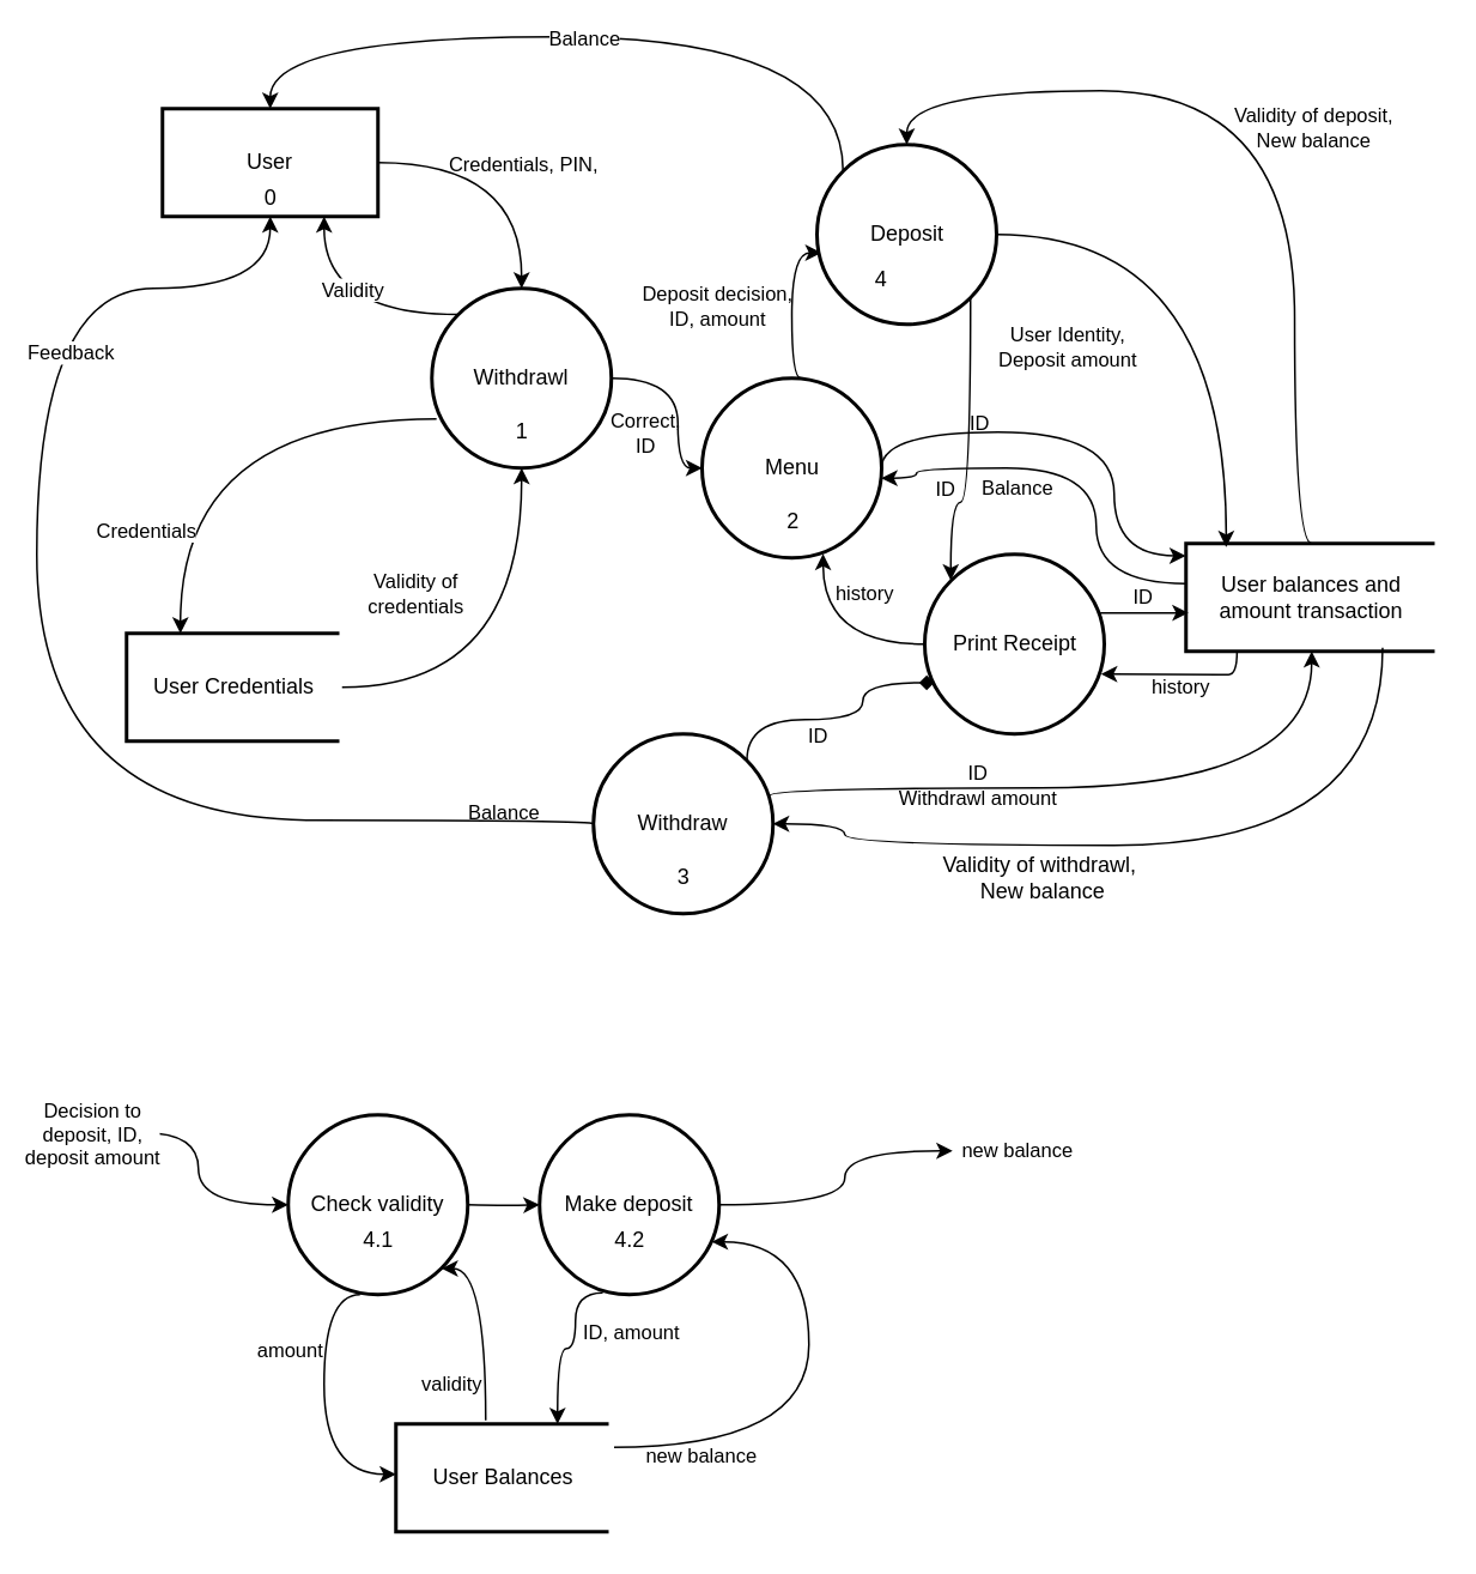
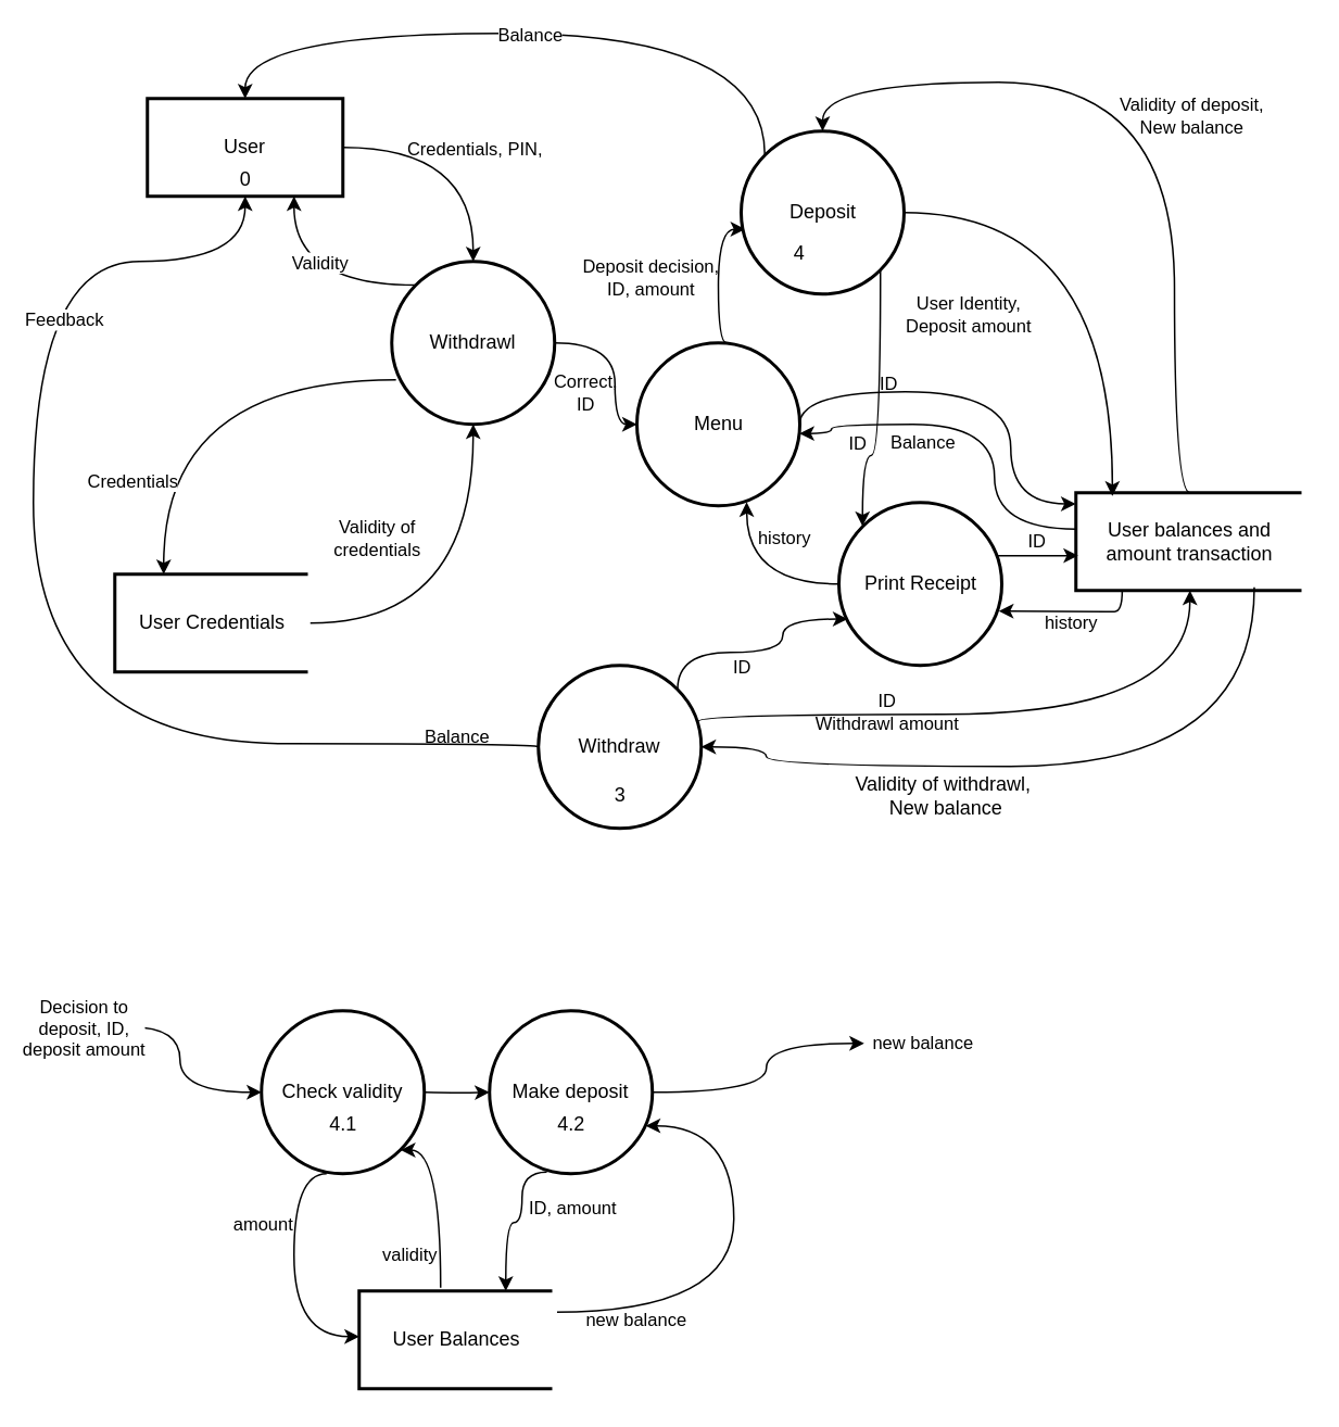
- <mxCell id="43" value="1" style="text;html=1;align=center;verticalAlign=middle;resizable=0;points=[];autosize=1;" parent="1" vertex="1"><mxGeometry x="280" y="230" width="20" height="20" as="geometry" /></mxCell>
- <mxCell id="44" value="2" style="text;html=1;align=center;verticalAlign=middle;resizable=0;points=[];autosize=1;" parent="1" vertex="1"><mxGeometry x="430.5" y="280" width="20" height="20" as="geometry" /></mxCell>
- <mxCell id="76" value="" style="curved=1;endArrow=diamond;html=1;fontSize=6;edgeStyle=orthogonalEdgeStyle;exitX=0.855;exitY=0.145;exitDx=0;exitDy=0;exitPerimeter=0;entryX=0.053;entryY=0.715;entryDx=0;entryDy=0;entryPerimeter=0;" parent="1" source="27" target="55" edge="1"><mxGeometry width="50" height="50" relative="1" as="geometry"><mxPoint x="480" y="340" as="sourcePoint" /><mxPoint x="516" y="379" as="targetPoint" /><Array as="points"><mxPoint x="416" y="400" /><mxPoint x="480" y="400" /><mxPoint x="480" y="379" /></Array></mxGeometry></mxCell>
+ <mxCell id="76" value="" style="curved=1;endArrow=classic;html=1;fontSize=6;edgeStyle=orthogonalEdgeStyle;exitX=0.855;exitY=0.145;exitDx=0;exitDy=0;exitPerimeter=0;entryX=0.053;entryY=0.715;entryDx=0;entryDy=0;entryPerimeter=0;" parent="1" source="27" target="55" edge="1"><mxGeometry width="50" height="50" relative="1" as="geometry"><mxPoint x="480" y="340" as="sourcePoint" /><mxPoint x="516" y="379" as="targetPoint" /><Array as="points"><mxPoint x="416" y="400" /><mxPoint x="480" y="400" /><mxPoint x="480" y="379" /></Array></mxGeometry></mxCell>
